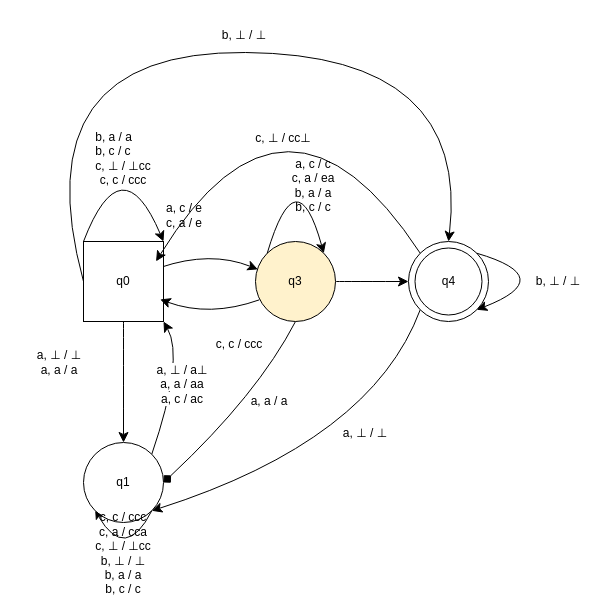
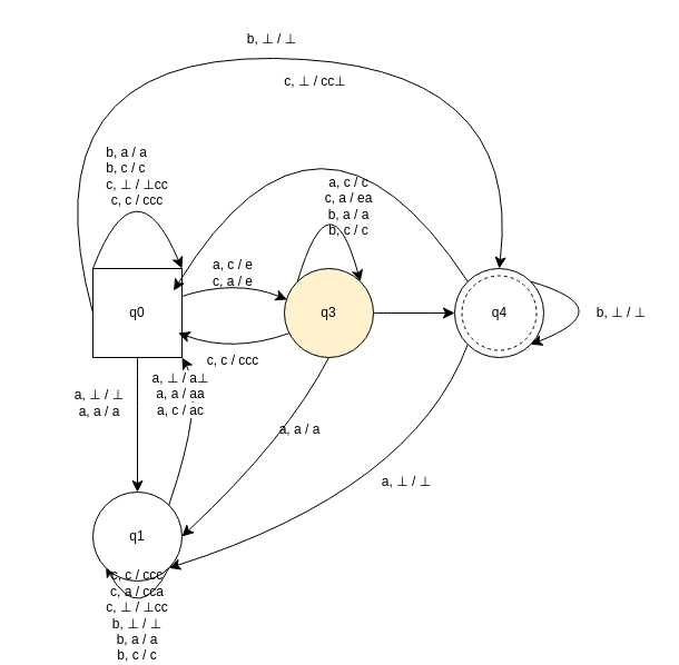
- <mxCell id="26" value="c,&amp;nbsp;&lt;span style=&quot;text-align: start; background-color: rgb(255, 255, 255);&quot;&gt;⊥&lt;/span&gt;&amp;nbsp;/ cc&lt;span style=&quot;text-align: start; background-color: rgb(255, 255, 255);&quot;&gt;⊥&lt;/span&gt;" style="text;html=1;whiteSpace=wrap;strokeColor=none;fillColor=none;align=center;verticalAlign=middle;rounded=0;" parent="1" vertex="1"><mxGeometry x="253" y="123" width="60" height="30" as="geometry" /></mxCell>
+ <mxCell id="26" value="c,&amp;nbsp;&lt;span style=&quot;text-align: start; background-color: rgb(255, 255, 255);&quot;&gt;⊥&lt;/span&gt;&amp;nbsp;/ cc&lt;span style=&quot;text-align: start; background-color: rgb(255, 255, 255);&quot;&gt;⊥&lt;/span&gt;" style="text;html=1;whiteSpace=wrap;strokeColor=none;fillColor=none;align=center;verticalAlign=middle;rounded=0;" parent="1" vertex="1"><mxGeometry x="253" y="58" width="60" height="30" as="geometry" /></mxCell>
- <mxCell id="12" value="a, c / e&lt;div&gt;c, a / e&lt;/div&gt;" style="text;html=1;whiteSpace=wrap;strokeColor=none;fillColor=none;align=center;verticalAlign=middle;rounded=0;" parent="1" vertex="1"><mxGeometry x="154" y="200" width="60" height="30" as="geometry" /></mxCell>
+ <mxCell id="12" value="a, c / e&lt;div&gt;c, a / e&lt;/div&gt;" style="text;html=1;whiteSpace=wrap;strokeColor=none;fillColor=none;align=center;verticalAlign=middle;rounded=0;" parent="1" vertex="1"><mxGeometry x="179" y="230" width="60" height="30" as="geometry" /></mxCell>
- <mxCell id="23" value="q4" style="ellipse;whiteSpace=wrap;html=1;aspect=fixed;" parent="1" vertex="1"><mxGeometry x="414.5" y="247.5" width="67" height="67" as="geometry" /></mxCell>
+ <mxCell id="23" value="q4" style="ellipse;whiteSpace=wrap;html=1;aspect=fixed;dashed=1;" parent="1" vertex="1"><mxGeometry x="414.5" y="247.5" width="67" height="67" as="geometry" /></mxCell>
- <mxCell id="19" value="&lt;div&gt;c, c / ccc&lt;/div&gt;" style="text;html=1;whiteSpace=wrap;strokeColor=none;fillColor=none;align=center;verticalAlign=middle;rounded=0;" parent="1" vertex="1"><mxGeometry x="209" y="329" width="60" height="30" as="geometry" /></mxCell>
+ <mxCell id="19" value="&lt;div&gt;c, c / ccc&lt;/div&gt;" style="text;html=1;whiteSpace=wrap;strokeColor=none;fillColor=none;align=center;verticalAlign=middle;rounded=0;" parent="1" vertex="1"><mxGeometry x="179" y="309" width="60" height="30" as="geometry" /></mxCell>
- <mxCell id="10" value="a,&amp;nbsp;&lt;span style=&quot;text-align: start; background-color: rgb(255, 255, 255);&quot;&gt;⊥ /&amp;nbsp;&lt;/span&gt;&lt;span style=&quot;text-align: start; background-color: rgb(255, 255, 255);&quot;&gt;⊥&lt;/span&gt;&lt;div&gt;&lt;span style=&quot;text-align: start; background-color: rgb(255, 255, 255);&quot;&gt;a, a / a&lt;/span&gt;&lt;/div&gt;" style="text;html=1;whiteSpace=wrap;strokeColor=none;fillColor=none;align=center;verticalAlign=middle;rounded=0;" parent="1" vertex="1"><mxGeometry x="29" y="347" width="60" height="30" as="geometry" /></mxCell>
+ <mxCell id="10" value="a,&amp;nbsp;&lt;span style=&quot;text-align: start; background-color: rgb(255, 255, 255);&quot;&gt;⊥ /&amp;nbsp;&lt;/span&gt;&lt;span style=&quot;text-align: start; background-color: rgb(255, 255, 255);&quot;&gt;⊥&lt;/span&gt;&lt;div&gt;&lt;span style=&quot;text-align: start; background-color: rgb(255, 255, 255);&quot;&gt;a, a / a&lt;/span&gt;&lt;/div&gt;" style="text;html=1;whiteSpace=wrap;strokeColor=none;fillColor=none;align=center;verticalAlign=middle;rounded=0;" parent="1" vertex="1"><mxGeometry x="59" y="347" width="60" height="30" as="geometry" /></mxCell>
- <mxCell id="11" value="a,&amp;nbsp;&lt;span style=&quot;text-align: start; background-color: rgb(255, 255, 255);&quot;&gt;⊥ / a&lt;/span&gt;&lt;span style=&quot;text-align: start; background-color: rgb(255, 255, 255);&quot;&gt;⊥&lt;/span&gt;&lt;div&gt;&lt;span style=&quot;text-align: start; background-color: rgb(255, 255, 255);&quot;&gt;a, a / aa&lt;/span&gt;&lt;/div&gt;&lt;div&gt;&lt;span style=&quot;text-align: start; background-color: rgb(255, 255, 255);&quot;&gt;a, c / ac&lt;/span&gt;&lt;/div&gt;" style="text;html=1;whiteSpace=wrap;strokeColor=none;fillColor=none;align=center;verticalAlign=middle;rounded=0;" parent="1" vertex="1"><mxGeometry x="152" y="369" width="60" height="30" as="geometry" /></mxCell>
+ <mxCell id="11" value="a,&amp;nbsp;&lt;span style=&quot;text-align: start; background-color: rgb(255, 255, 255);&quot;&gt;⊥ / a&lt;/span&gt;&lt;span style=&quot;text-align: start; background-color: rgb(255, 255, 255);&quot;&gt;⊥&lt;/span&gt;&lt;div&gt;&lt;span style=&quot;text-align: start; background-color: rgb(255, 255, 255);&quot;&gt;a, a / aa&lt;/span&gt;&lt;/div&gt;&lt;div&gt;&lt;span style=&quot;text-align: start; background-color: rgb(255, 255, 255);&quot;&gt;a, c / ac&lt;/span&gt;&lt;/div&gt;" style="text;html=1;whiteSpace=wrap;strokeColor=none;fillColor=none;align=center;verticalAlign=middle;rounded=0;" parent="1" vertex="1"><mxGeometry x="132" y="339" width="60" height="30" as="geometry" /></mxCell>
- <mxCell id="20" value="a, a / a" style="text;html=1;whiteSpace=wrap;strokeColor=none;fillColor=none;align=center;verticalAlign=middle;rounded=0;" parent="1" vertex="1"><mxGeometry x="239" y="386" width="60" height="30" as="geometry" /></mxCell>
+ <mxCell id="20" value="a, a / a" style="text;html=1;whiteSpace=wrap;strokeColor=none;fillColor=none;align=center;verticalAlign=middle;rounded=0;" parent="1" vertex="1"><mxGeometry x="239" y="371" width="60" height="30" as="geometry" /></mxCell>
- <mxCell id="13" style="edgeStyle=none;curved=1;rounded=0;orthogonalLoop=1;jettySize=auto;html=1;exitX=0.5;exitY=1;exitDx=0;exitDy=0;entryX=1;entryY=0.5;entryDx=0;entryDy=0;fontSize=12;startSize=8;endSize=8;endArrow=diamond;" parent="1" source="15" target="9" edge="1"><mxGeometry relative="1" as="geometry"><Array as="points"><mxPoint x="257" y="394" /></Array></mxGeometry></mxCell>
+ <mxCell id="13" style="edgeStyle=none;curved=1;rounded=0;orthogonalLoop=1;jettySize=auto;html=1;exitX=0.5;exitY=1;exitDx=0;exitDy=0;entryX=1;entryY=0.5;entryDx=0;entryDy=0;fontSize=12;startSize=8;endSize=8;" parent="1" source="15" target="9" edge="1"><mxGeometry relative="1" as="geometry"><Array as="points"><mxPoint x="257" y="394" /></Array></mxGeometry></mxCell>
